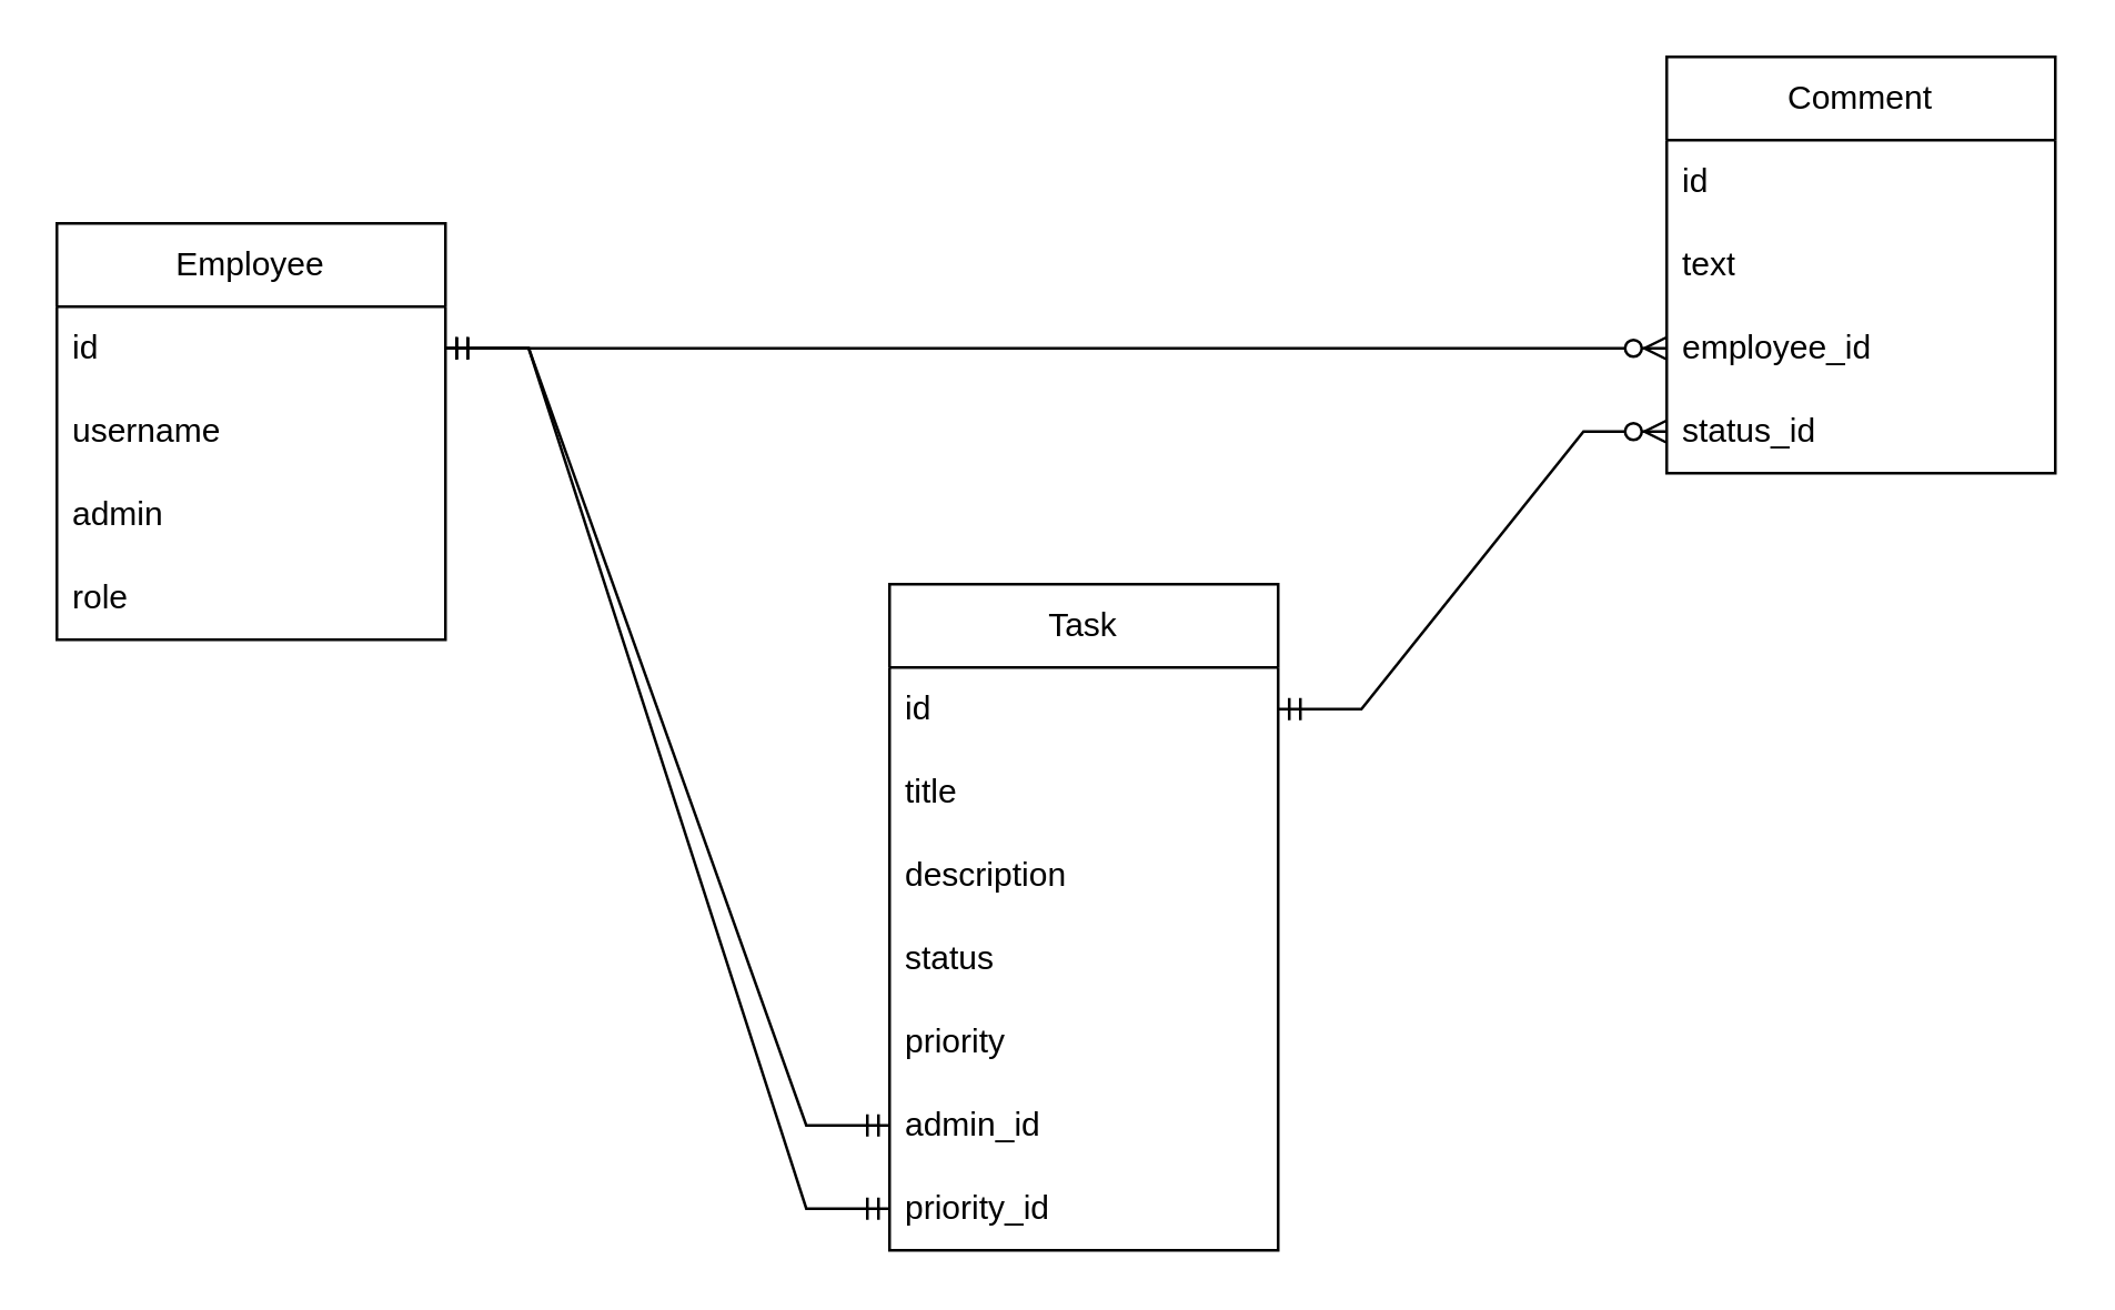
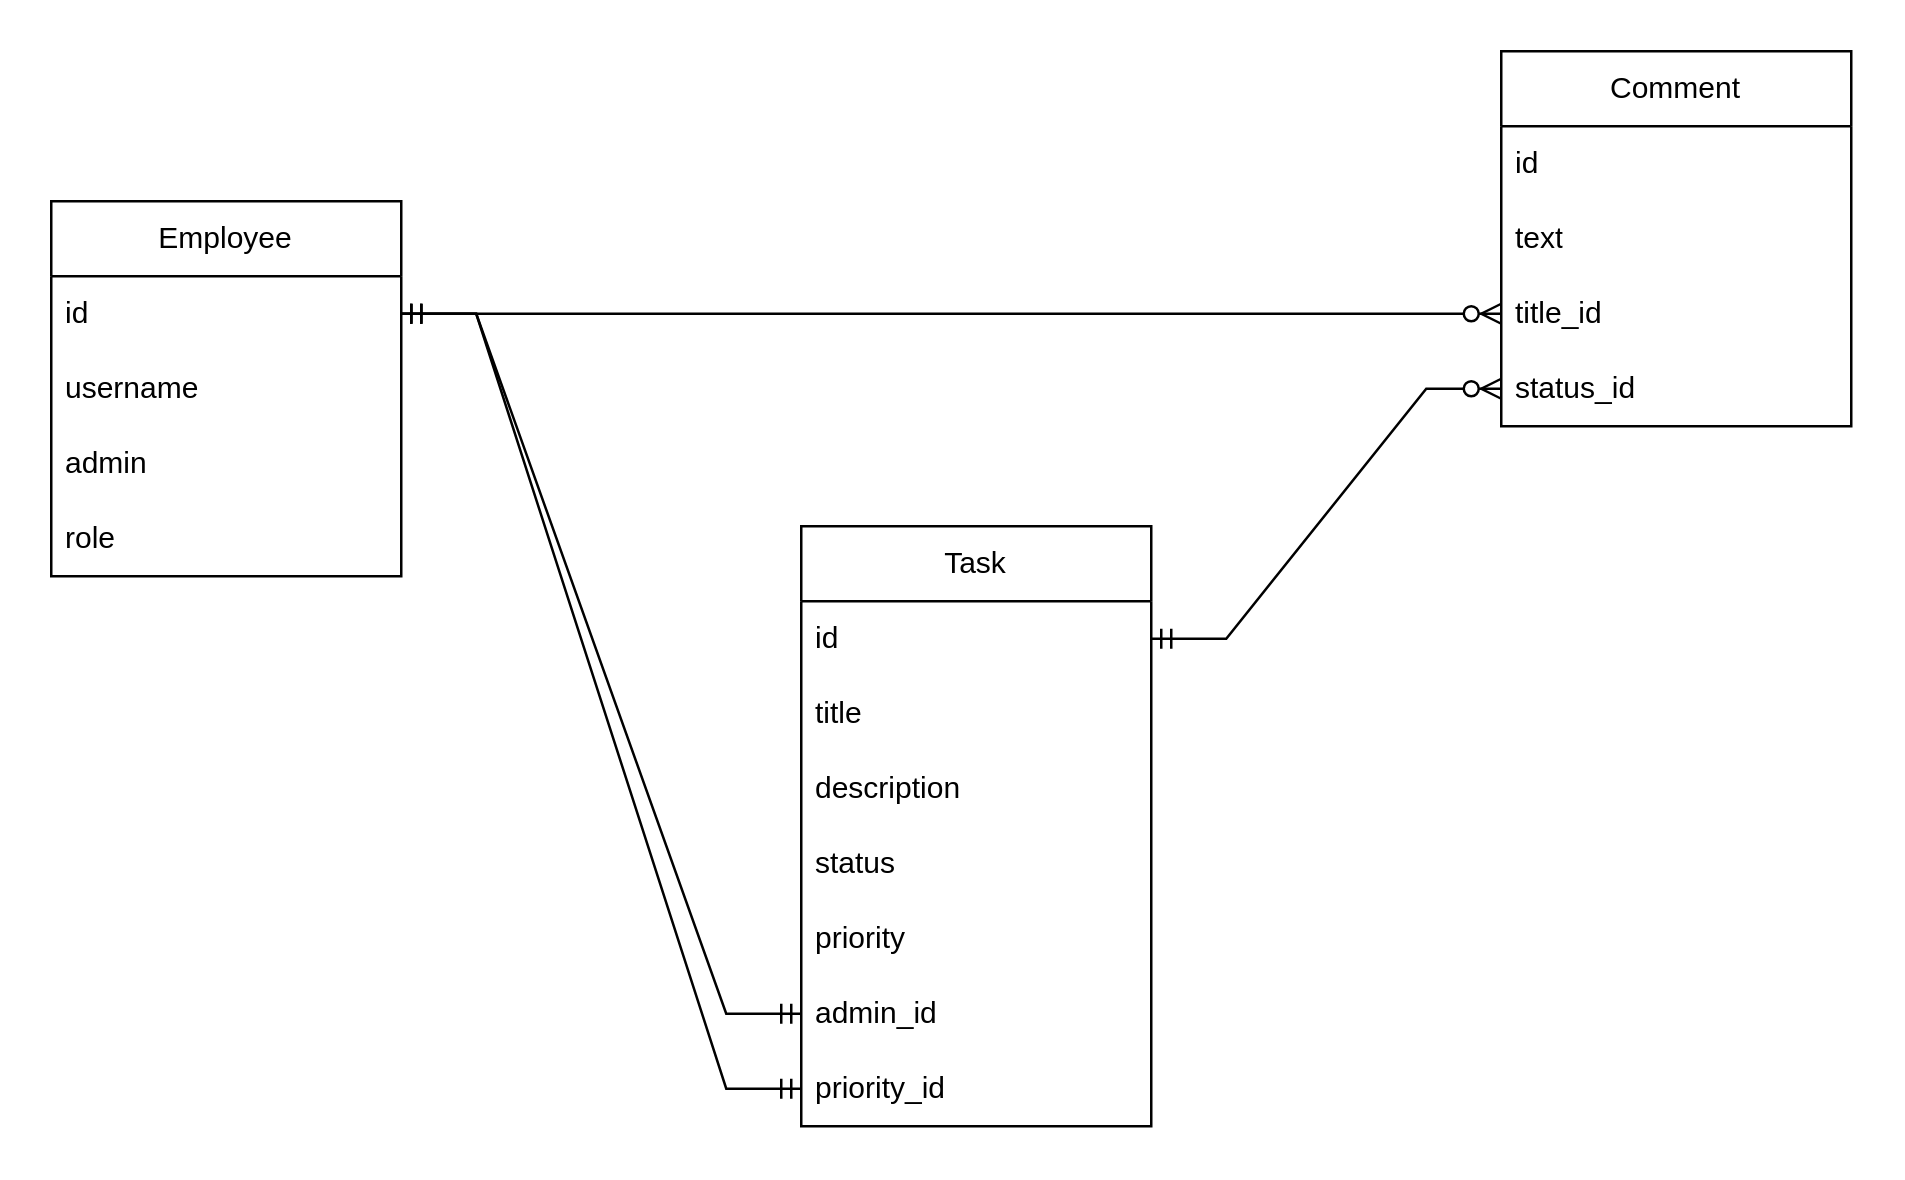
- <mxCell id="13" value="employee_id" style="text;strokeColor=none;fillColor=none;align=left;verticalAlign=middle;spacingLeft=4;spacingRight=4;overflow=hidden;points=[[0,0.5],[1,0.5]];portConstraint=eastwest;rotatable=0;whiteSpace=wrap;html=1;" vertex="1" parent="10"><mxGeometry y="90" width="140" height="30" as="geometry" /></mxCell>
+ <mxCell id="13" value="title_id" style="text;strokeColor=none;fillColor=none;align=left;verticalAlign=middle;spacingLeft=4;spacingRight=4;overflow=hidden;points=[[0,0.5],[1,0.5]];portConstraint=eastwest;rotatable=0;whiteSpace=wrap;html=1;" vertex="1" parent="10"><mxGeometry y="90" width="140" height="30" as="geometry" /></mxCell>
